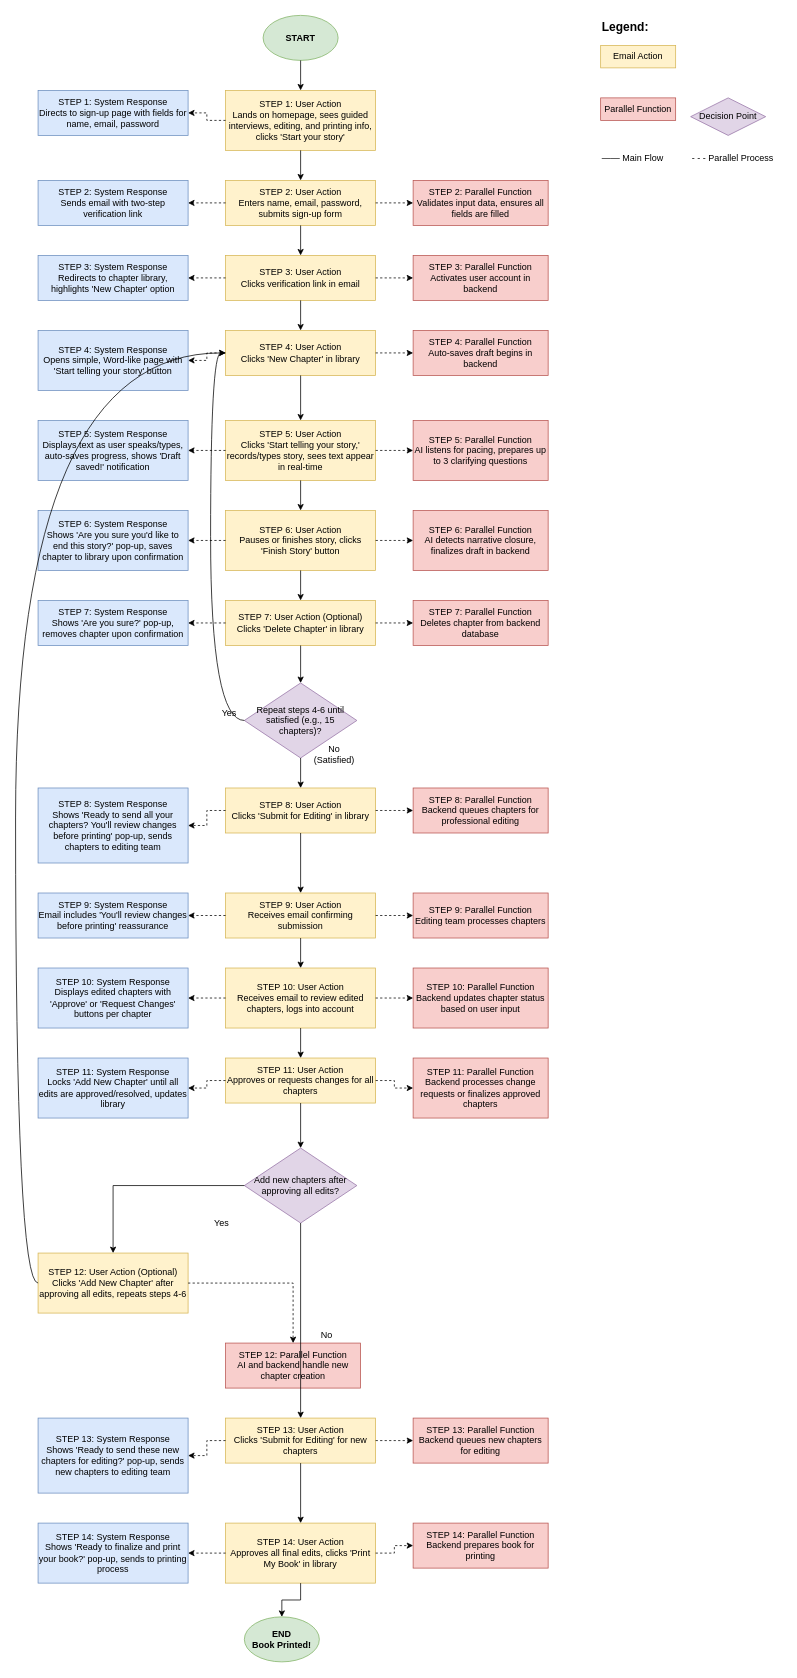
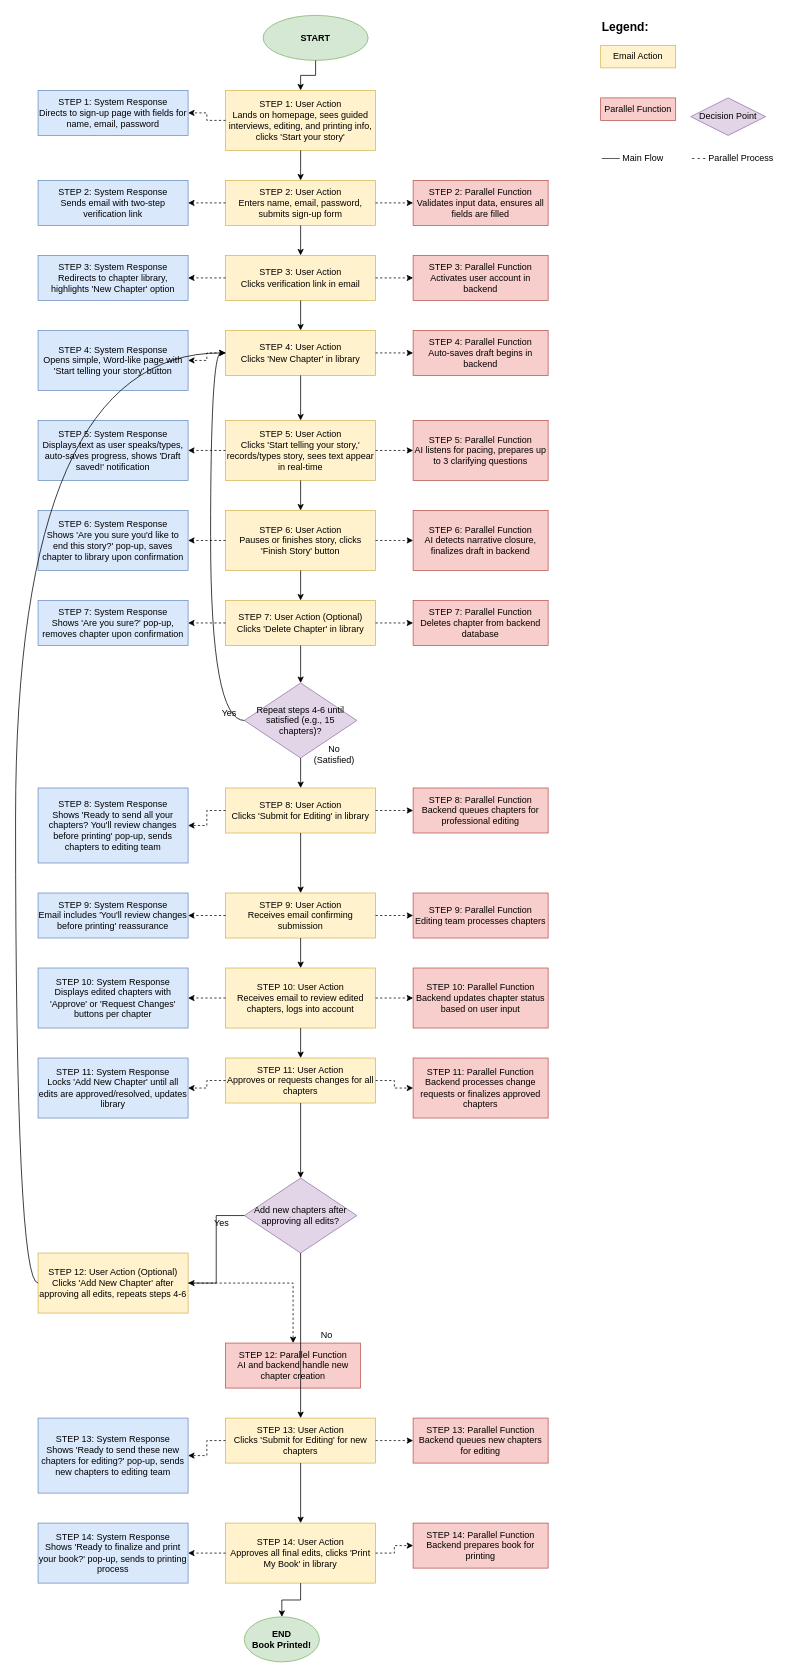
- <mxCell id="2" value="START" style="ellipse;whiteSpace=wrap;html=1;fillColor=#d5e8d4;strokeColor=#82b366;fontStyle=1;" vertex="1" parent="1"><mxGeometry x="350" y="20" width="100" height="60" as="geometry" /></mxCell>
+ <mxCell id="2" value="START" style="ellipse;whiteSpace=wrap;html=1;fillColor=#d5e8d4;strokeColor=#82b366;fontStyle=1;" vertex="1" parent="1"><mxGeometry x="350" y="20" width="140" height="60" as="geometry" /></mxCell>
- <mxCell id="36" value="Add new chapters after approving all edits?" style="rhombus;whiteSpace=wrap;html=1;fillColor=#e1d5e7;strokeColor=#9673a6;" vertex="1" parent="1"><mxGeometry x="325" y="1530" width="150" height="100" as="geometry" /></mxCell>
+ <mxCell id="36" value="Add new chapters after approving all edits?" style="rhombus;whiteSpace=wrap;html=1;fillColor=#e1d5e7;strokeColor=#9673a6;" vertex="1" parent="1"><mxGeometry x="325" y="1570" width="150" height="100" as="geometry" /></mxCell>
